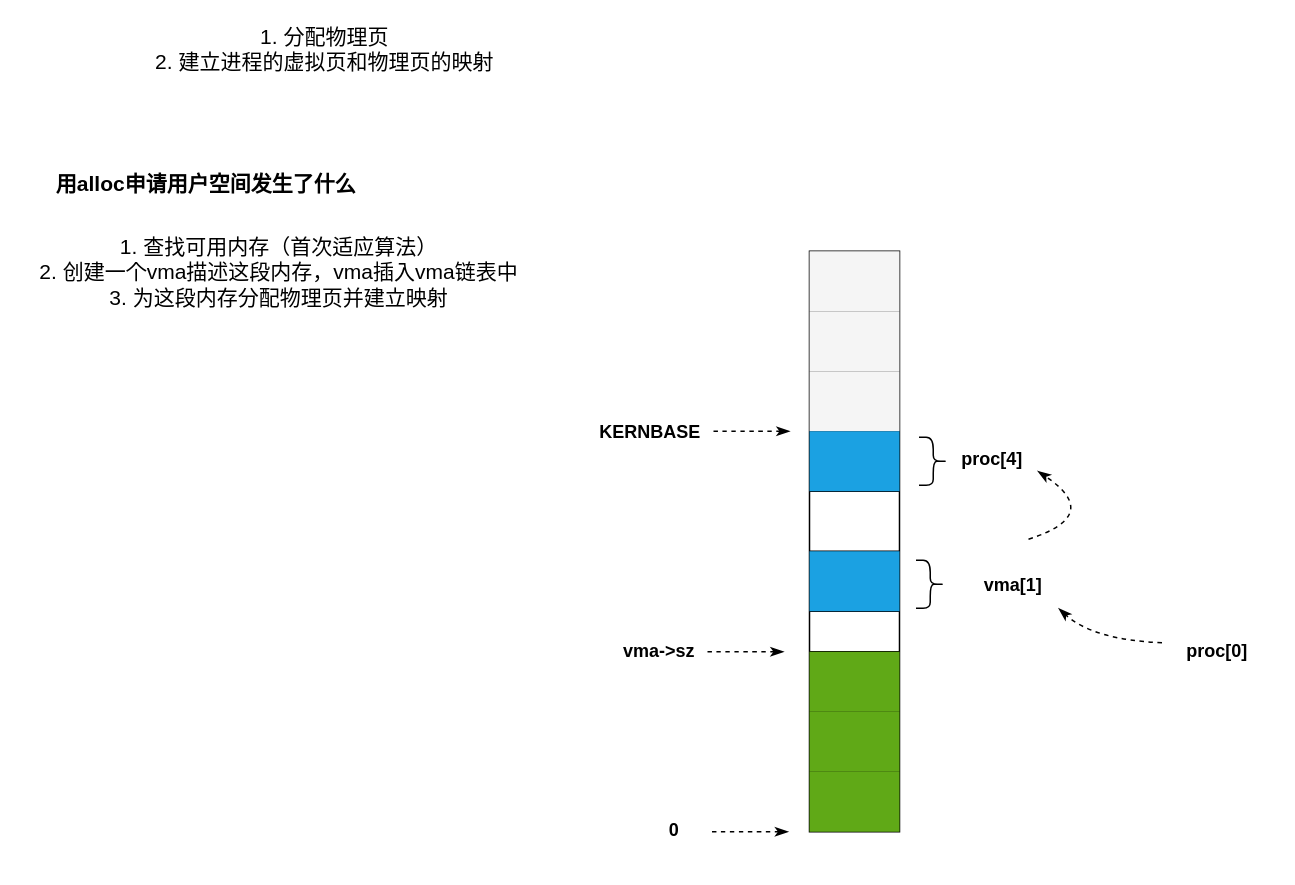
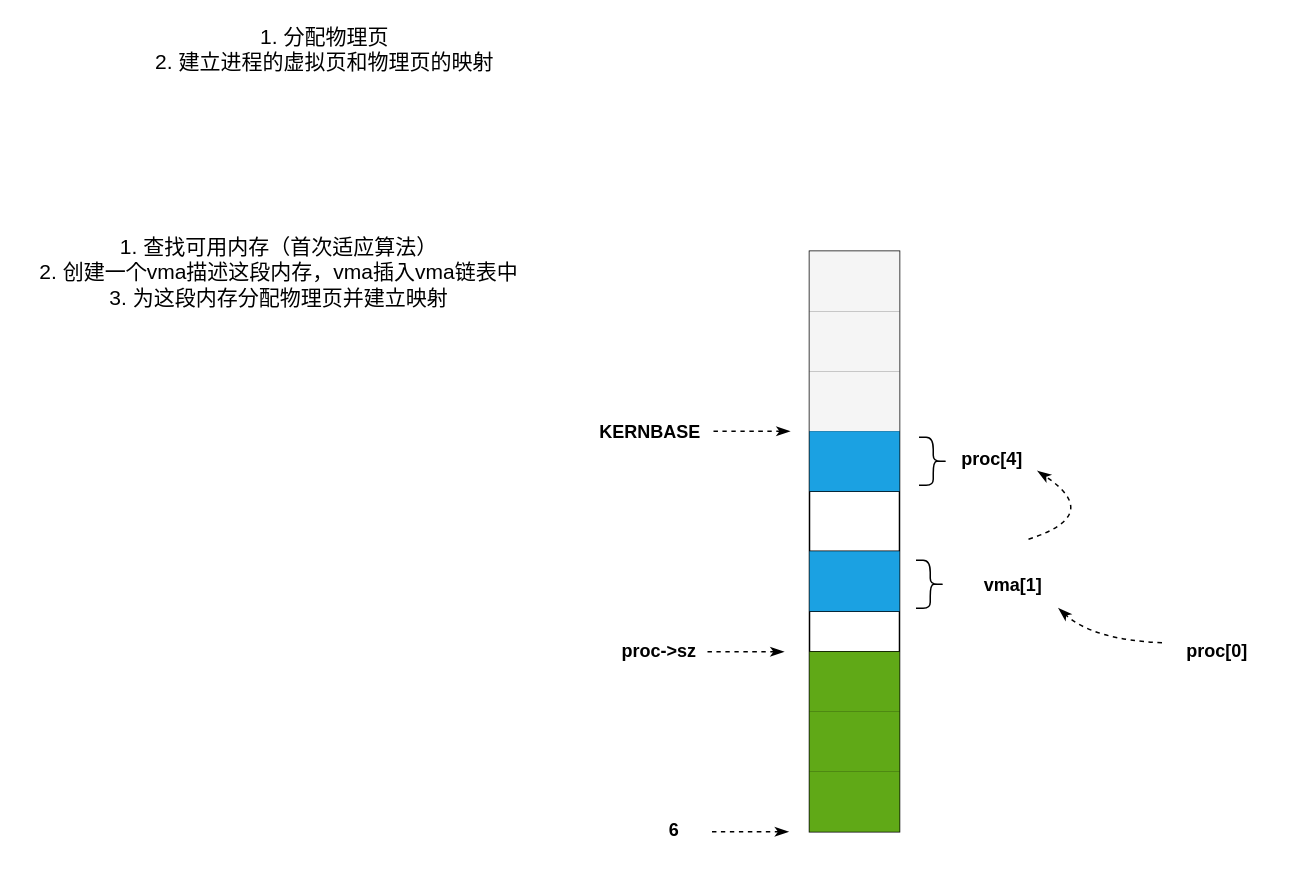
- <mxCell id="3" value="用alloc申请用户空间发生了什么" style="text;strokeColor=none;fillColor=none;html=1;align=center;verticalAlign=middle;whiteSpace=wrap;rounded=0;fontSize=14;fontFamily=Helvetica;fontColor=default;fontStyle=1" vertex="1" parent="1"><mxGeometry x="36" y="109" width="202" height="25" as="geometry" /></mxCell>
- <mxCell id="32" value="vma-&amp;gt;sz" style="text;strokeColor=none;fillColor=none;html=1;align=center;verticalAlign=middle;whiteSpace=wrap;rounded=0;fontSize=12;fontFamily=Helvetica;fontColor=default;fontStyle=1" vertex="1" parent="1"><mxGeometry x="409" y="419" width="60" height="30" as="geometry" /></mxCell>
+ <mxCell id="32" value="proc-&amp;gt;sz" style="text;strokeColor=none;fillColor=none;html=1;align=center;verticalAlign=middle;whiteSpace=wrap;rounded=0;fontSize=12;fontFamily=Helvetica;fontColor=default;fontStyle=1" vertex="1" parent="1"><mxGeometry x="409" y="419" width="60" height="30" as="geometry" /></mxCell>
- <mxCell id="31" value="0" style="text;strokeColor=none;fillColor=none;html=1;align=center;verticalAlign=middle;whiteSpace=wrap;rounded=0;fontSize=12;fontFamily=Helvetica;fontColor=default;fontStyle=1" vertex="1" parent="1"><mxGeometry x="419" y="538" width="60" height="30" as="geometry" /></mxCell>
+ <mxCell id="31" value="6" style="text;strokeColor=none;fillColor=none;html=1;align=center;verticalAlign=middle;whiteSpace=wrap;rounded=0;fontSize=12;fontFamily=Helvetica;fontColor=default;fontStyle=1" vertex="1" parent="1"><mxGeometry x="419" y="538" width="60" height="30" as="geometry" /></mxCell>
